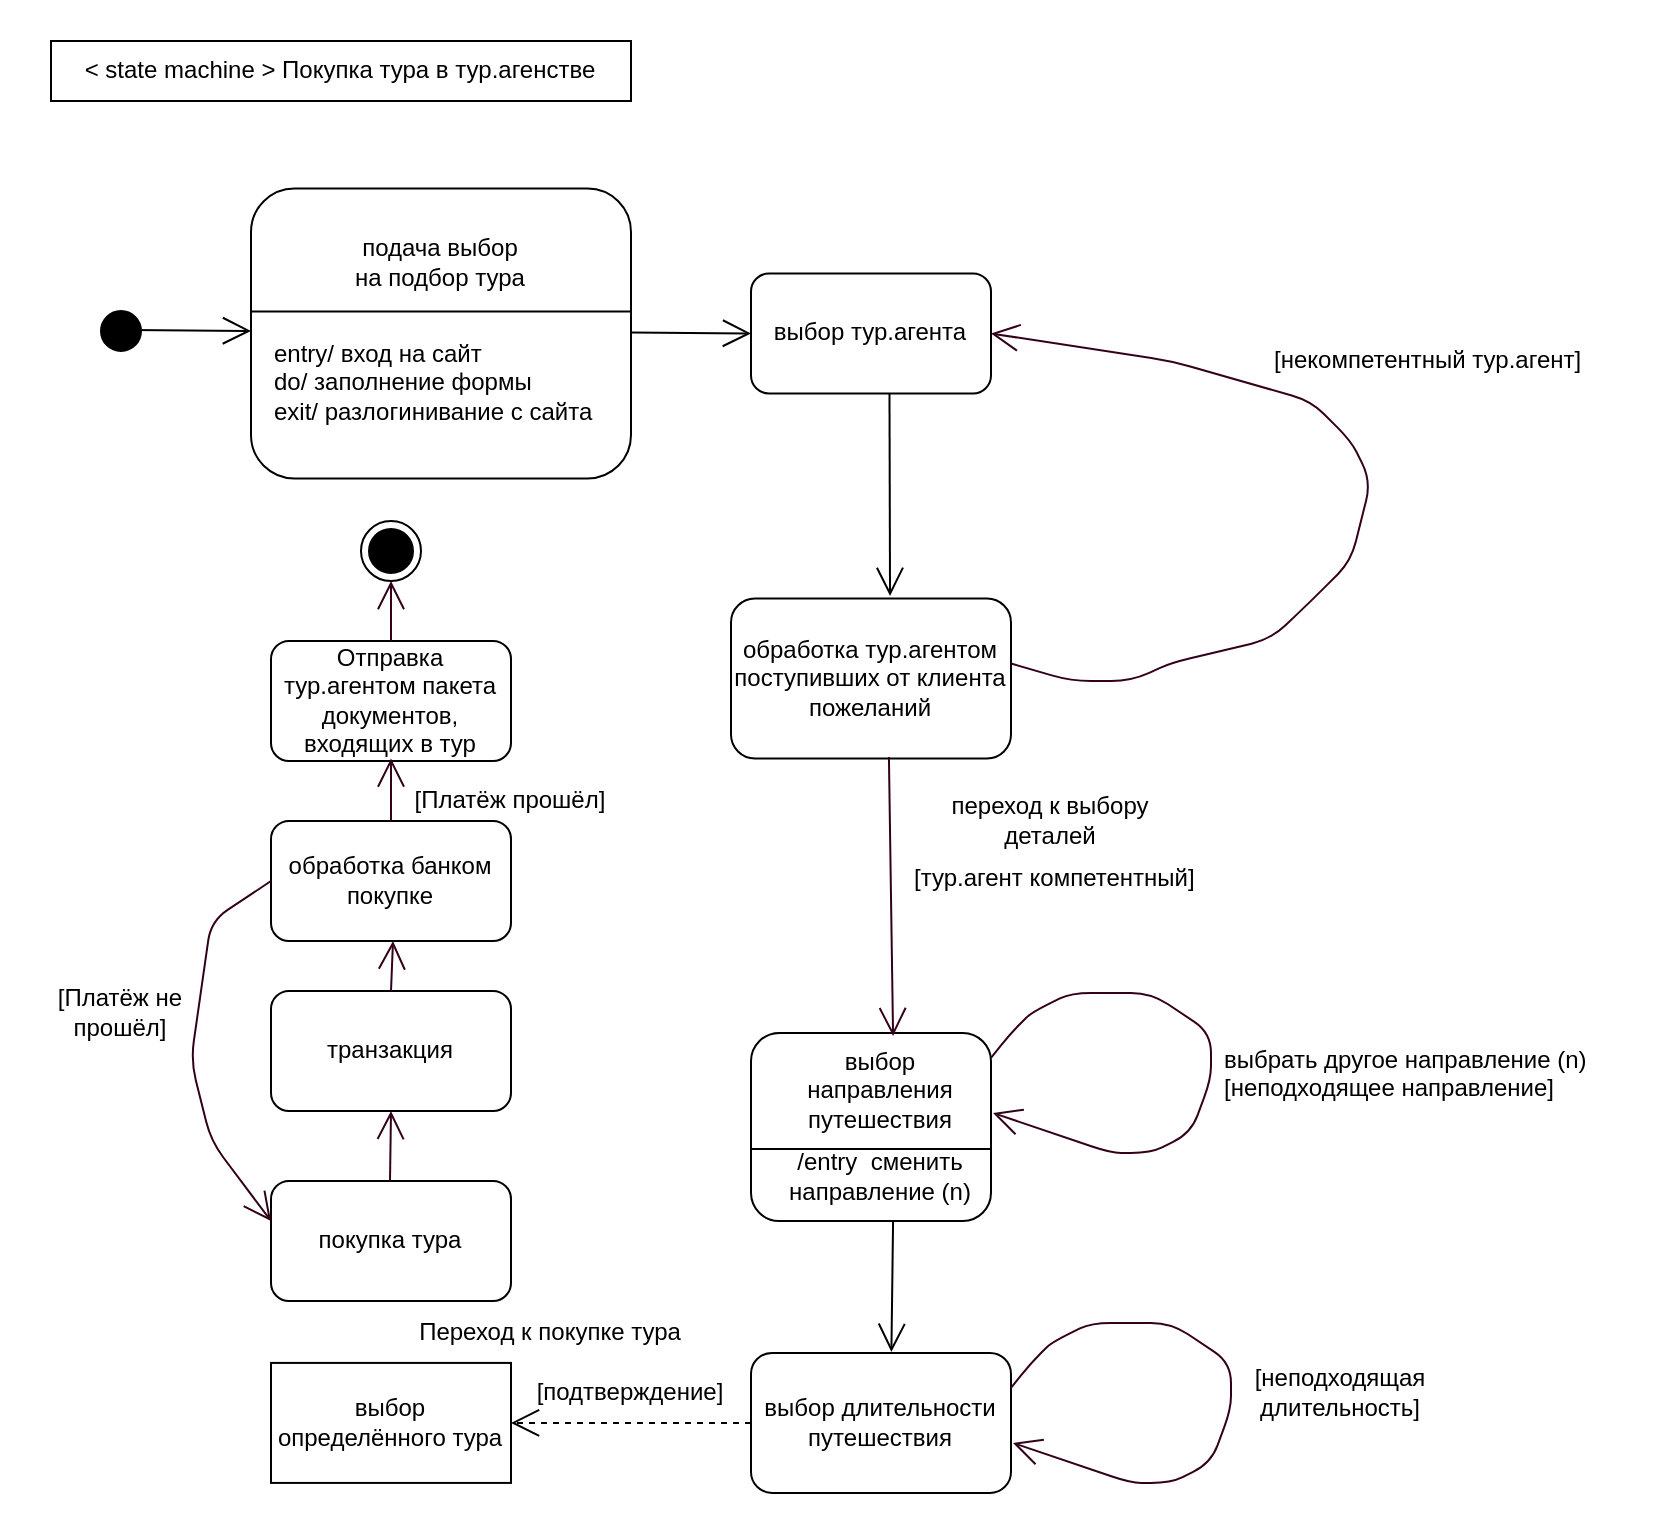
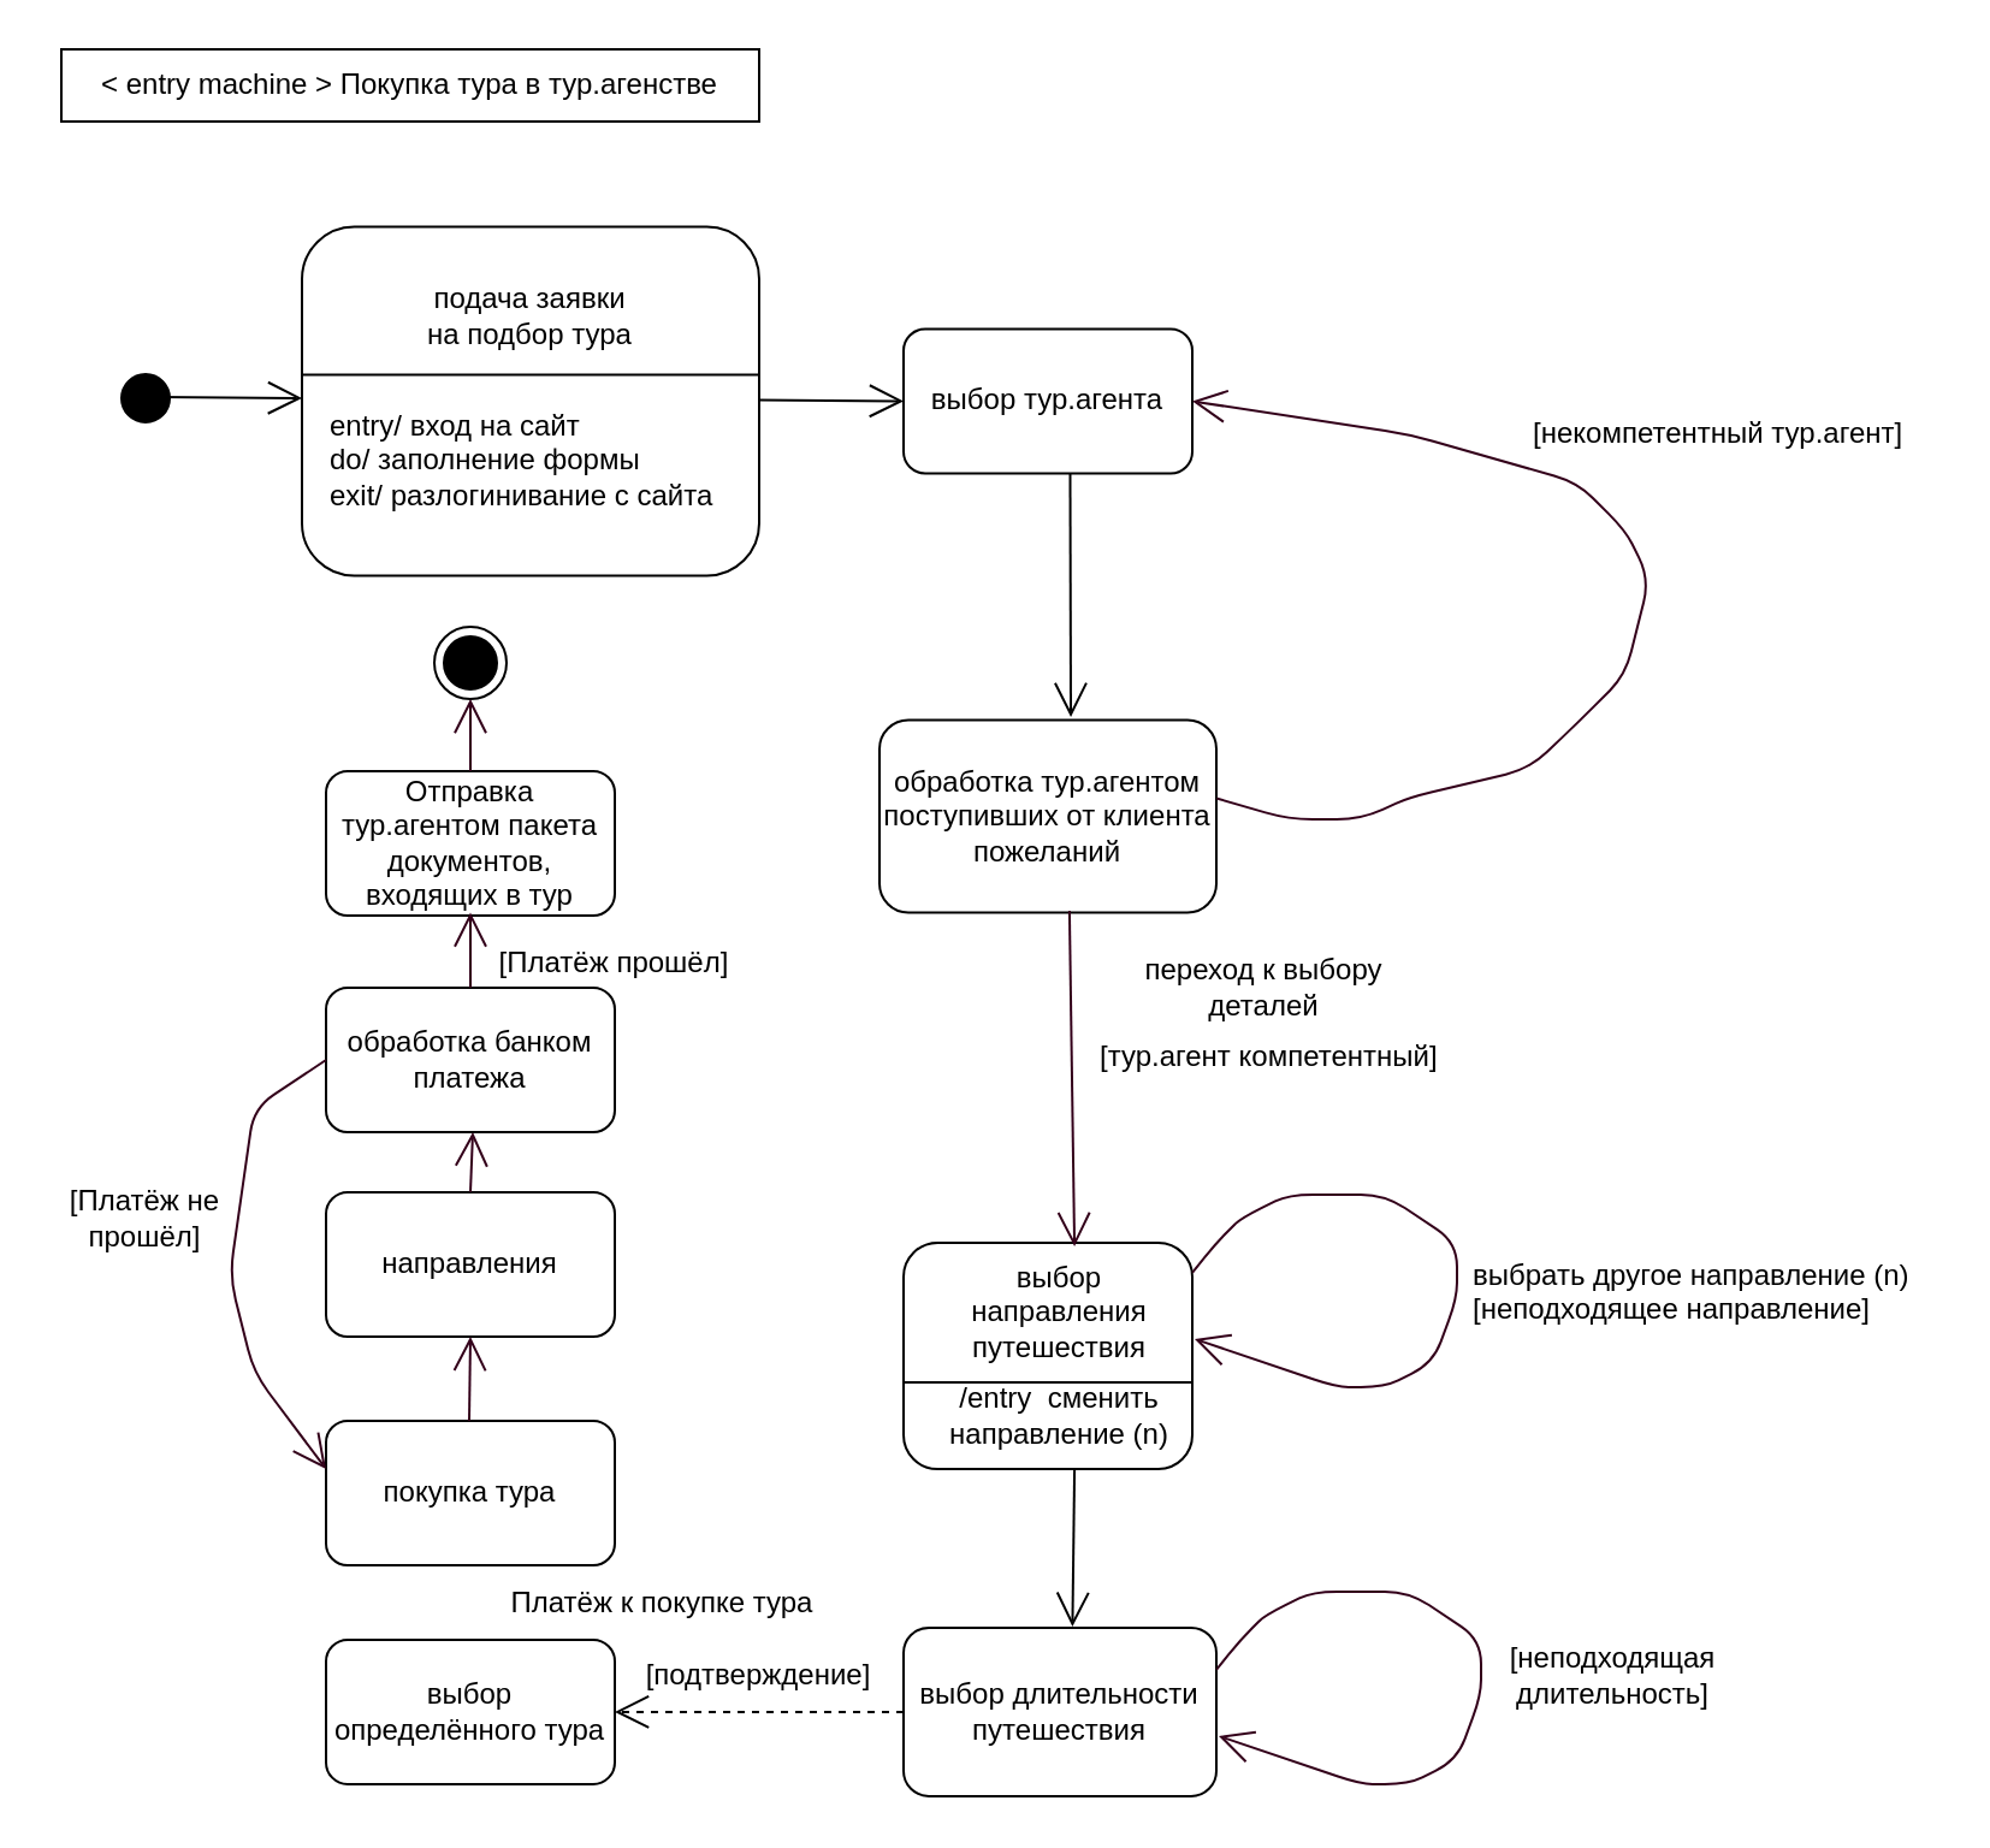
- <mxCell id="4" value="&amp;lt; state machine &amp;gt; Покупка тура в тур.агенстве" style="rounded=0;whiteSpace=wrap;html=1;" parent="1" vertex="1"><mxGeometry x="25" y="20" width="290" height="30" as="geometry" /></mxCell>
+ <mxCell id="4" value="&amp;lt; entry machine &amp;gt; Покупка тура в тур.агенстве" style="rounded=0;whiteSpace=wrap;html=1;" parent="1" vertex="1"><mxGeometry x="25" y="20" width="290" height="30" as="geometry" /></mxCell>
- <mxCell id="18" value="подача выбор на подбор тура" style="text;html=1;strokeColor=none;fillColor=none;align=center;verticalAlign=middle;whiteSpace=wrap;rounded=0;" parent="1" vertex="1"><mxGeometry x="175" y="91.25" width="90" height="80" as="geometry" /></mxCell>
+ <mxCell id="18" value="подача заявки на подбор тура" style="text;html=1;strokeColor=none;fillColor=none;align=center;verticalAlign=middle;whiteSpace=wrap;rounded=0;" parent="1" vertex="1"><mxGeometry x="175" y="91.25" width="90" height="80" as="geometry" /></mxCell>
- <mxCell id="30" value="обработка банком покупке" style="rounded=1;whiteSpace=wrap;html=1;strokeColor=#000000;" parent="1" vertex="1"><mxGeometry x="135" y="410" width="120" height="60" as="geometry" /></mxCell>
+ <mxCell id="30" value="обработка банком платежа" style="rounded=1;whiteSpace=wrap;html=1;strokeColor=#000000;" parent="1" vertex="1"><mxGeometry x="135" y="410" width="120" height="60" as="geometry" /></mxCell>
- <mxCell id="31" value="транзакция" style="rounded=1;whiteSpace=wrap;html=1;strokeColor=#000000;" parent="1" vertex="1"><mxGeometry x="135" y="495" width="120" height="60" as="geometry" /></mxCell>
+ <mxCell id="31" value="направления" style="rounded=1;whiteSpace=wrap;html=1;strokeColor=#000000;" parent="1" vertex="1"><mxGeometry x="135" y="495" width="120" height="60" as="geometry" /></mxCell>
- <mxCell id="40" value="Переход к покупке тура" style="text;html=1;strokeColor=none;fillColor=none;align=center;verticalAlign=middle;whiteSpace=wrap;rounded=0;" parent="1" vertex="1"><mxGeometry x="195" y="655.96" width="160" height="20" as="geometry" /></mxCell>
+ <mxCell id="40" value="Платёж к покупке тура" style="text;html=1;strokeColor=none;fillColor=none;align=center;verticalAlign=middle;whiteSpace=wrap;rounded=0;" parent="1" vertex="1"><mxGeometry x="195" y="655.96" width="160" height="20" as="geometry" /></mxCell>
- <mxCell id="11" value="выбор определённого тура" style="whiteSpace=wrap;html=1;strokeColor=#000000;rounded=0;" parent="1" vertex="1"><mxGeometry x="135" y="680.96" width="120" height="60" as="geometry" /></mxCell>
+ <mxCell id="11" value="выбор определённого тура" style="rounded=1;whiteSpace=wrap;html=1;strokeColor=#000000;" parent="1" vertex="1"><mxGeometry x="135" y="680.96" width="120" height="60" as="geometry" /></mxCell>
